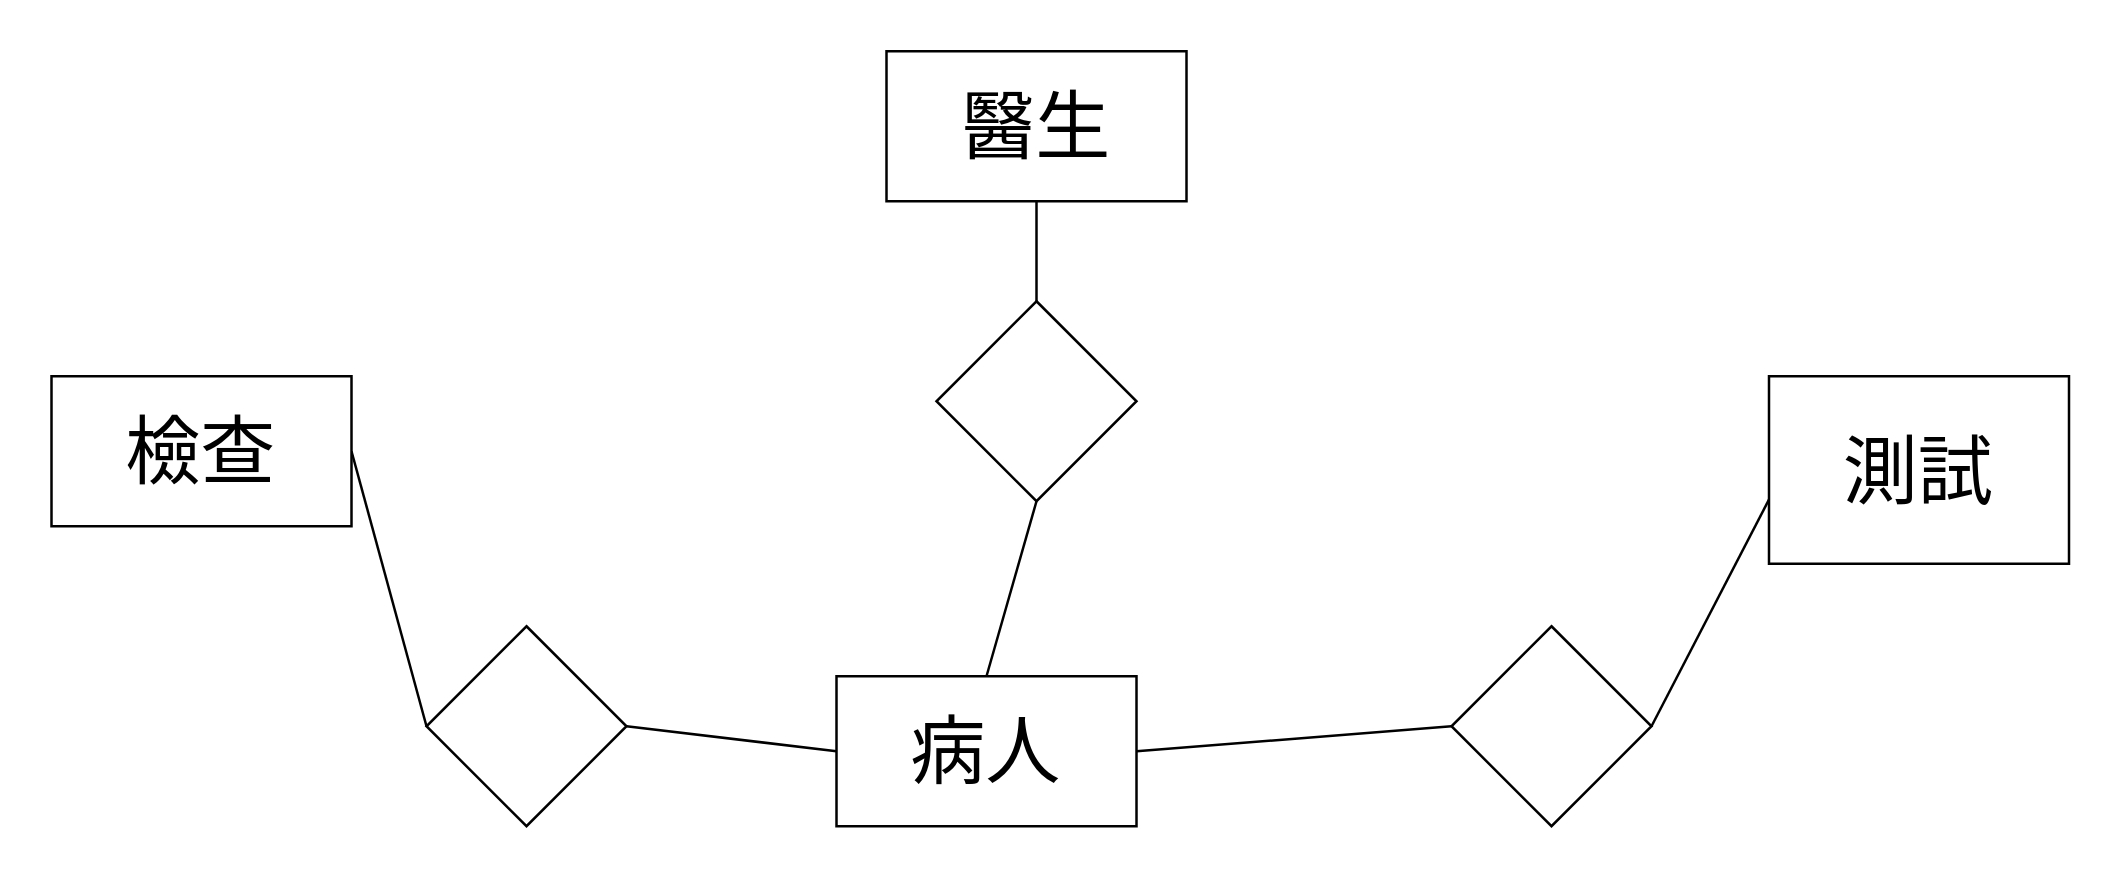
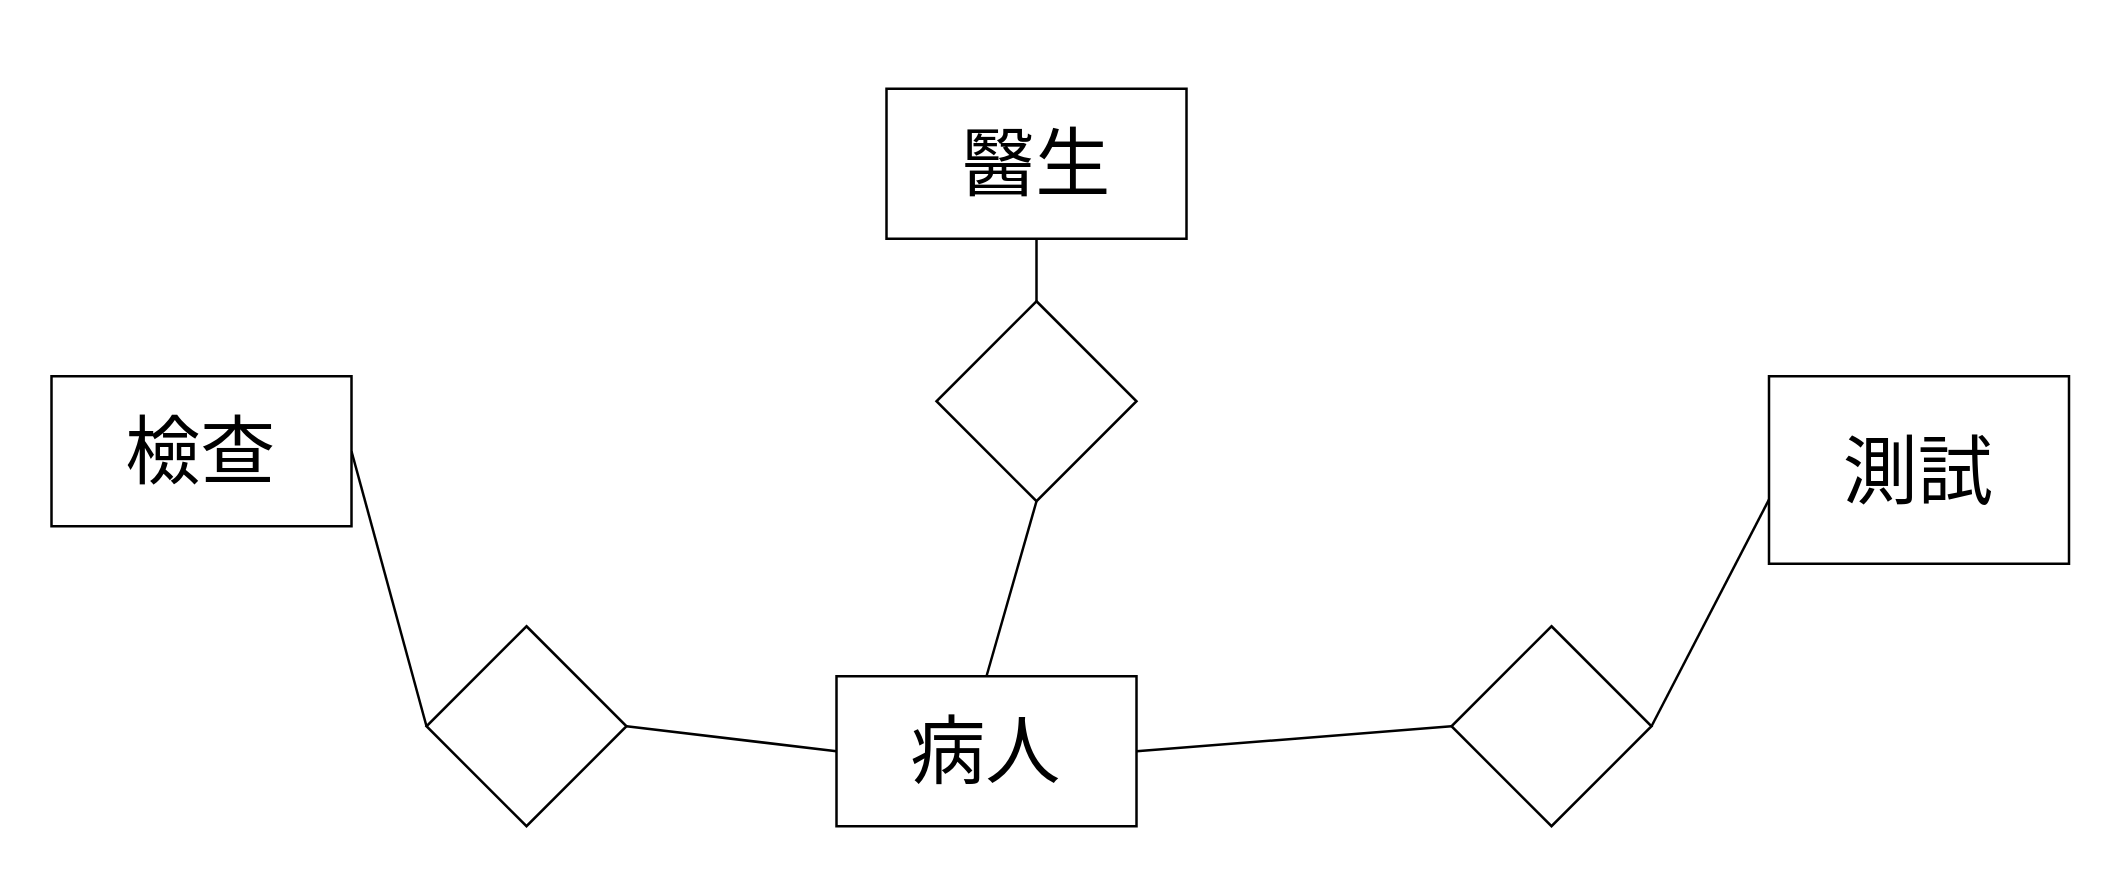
- <mxCell id="2" value="&lt;font style=&quot;font-size: 30px;&quot;&gt;醫生&lt;/font&gt;" style="rounded=0;whiteSpace=wrap;html=1;" vertex="1" parent="1"><mxGeometry x="354" y="20" width="120" height="60" as="geometry" /></mxCell>
+ <mxCell id="2" value="&lt;font style=&quot;font-size: 30px;&quot;&gt;醫生&lt;/font&gt;" style="rounded=0;whiteSpace=wrap;html=1;" vertex="1" parent="1"><mxGeometry x="354" y="35" width="120" height="60" as="geometry" /></mxCell>
